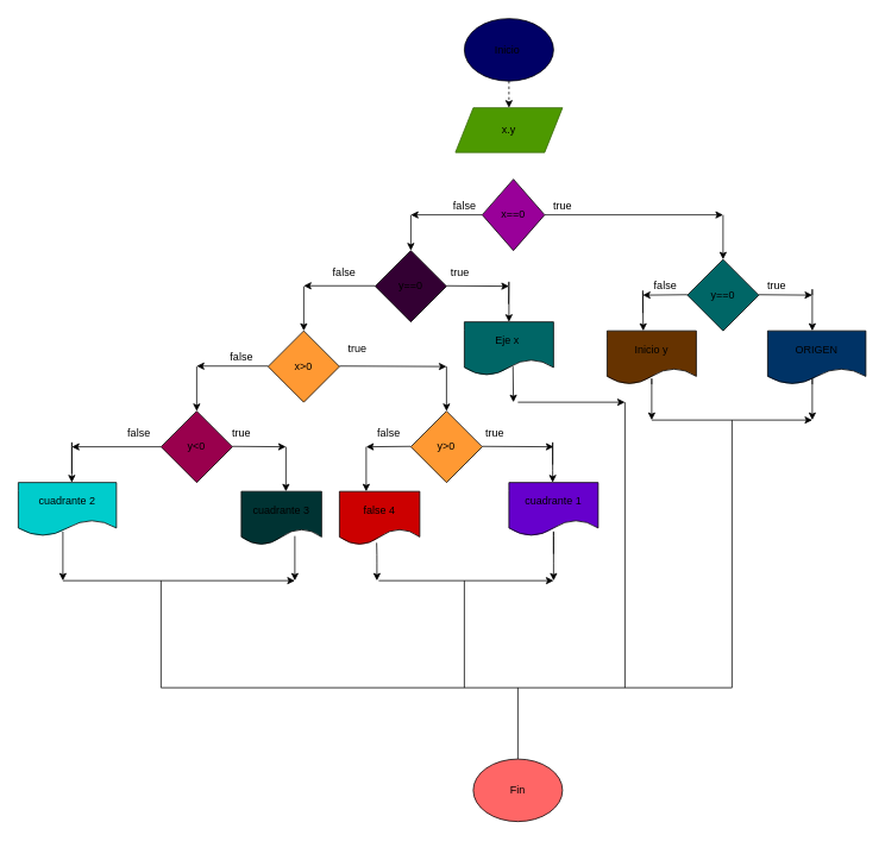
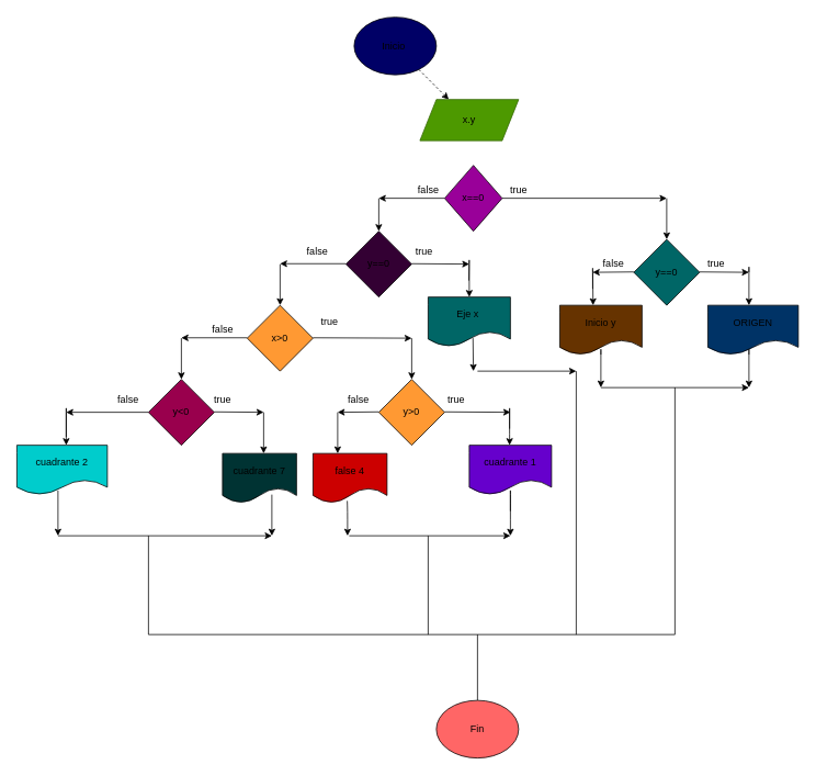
- <mxCell id="3" value="Inicio&amp;nbsp;" style="ellipse;whiteSpace=wrap;html=1;fillColor=#000066;" parent="1" vertex="1"><mxGeometry x="520" y="20" width="100" height="70" as="geometry" /></mxCell>
+ <mxCell id="3" value="Inicio&amp;nbsp;" style="ellipse;whiteSpace=wrap;html=1;fillColor=#000066;" parent="1" vertex="1"><mxGeometry x="430" y="20" width="100" height="70" as="geometry" /></mxCell>
- <mxCell id="26" value="cuadrante 3" style="shape=document;whiteSpace=wrap;html=1;boundedLbl=1;fillColor=#003333;" parent="1" vertex="1"><mxGeometry x="270" y="550" width="90" height="60" as="geometry" /></mxCell>
+ <mxCell id="26" value="cuadrante 7" style="shape=document;whiteSpace=wrap;html=1;boundedLbl=1;fillColor=#003333;" parent="1" vertex="1"><mxGeometry x="270" y="550" width="90" height="60" as="geometry" /></mxCell>
